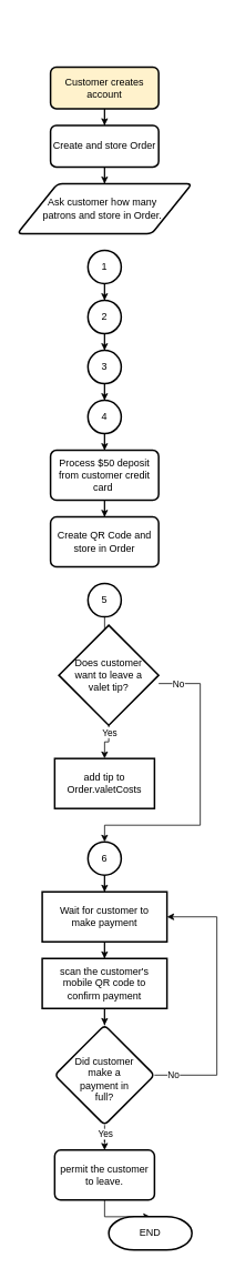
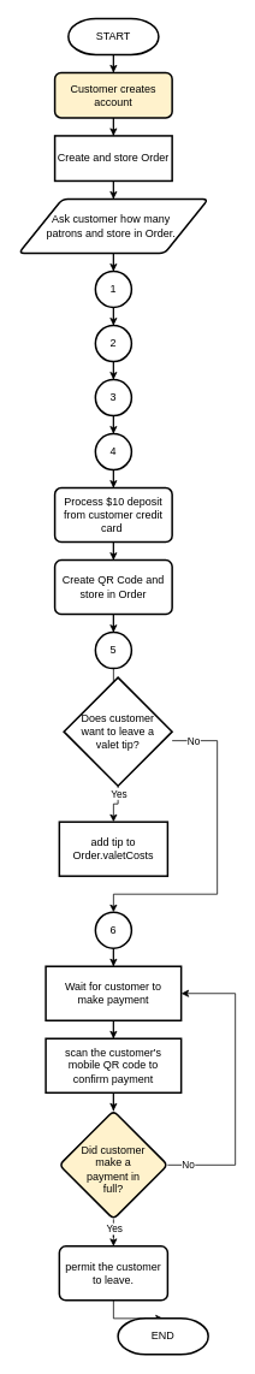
+ <mxCell id="43" value="START" style="strokeWidth=2;html=1;shape=mxgraph.flowchart.terminator;whiteSpace=wrap;" parent="1" vertex="1"><mxGeometry x="75" y="20" width="100" height="40" as="geometry" /></mxCell>
+ <mxCell id="42" value="" style="edgeStyle=orthogonalEdgeStyle;rounded=0;orthogonalLoop=1;jettySize=auto;html=1;entryX=0.5;entryY=0;entryDx=0;entryDy=0;" edge="1" parent="1" source="43" target="3"><mxGeometry relative="1" as="geometry" /></mxCell>
- <mxCell id="5" value="Create and store Order" style="rounded=1;whiteSpace=wrap;html=1;absoluteArcSize=1;arcSize=14;strokeWidth=2;" parent="1" vertex="1"><mxGeometry x="60" y="150" width="130" height="50" as="geometry" /></mxCell>
+ <mxCell id="5" value="Create and store Order" style="whiteSpace=wrap;html=1;absoluteArcSize=1;arcSize=14;strokeWidth=2;rounded=0;" parent="1" vertex="1"><mxGeometry x="60" y="150" width="130" height="50" as="geometry" /></mxCell>
+ <mxCell id="6" value="" style="edgeStyle=orthogonalEdgeStyle;rounded=0;orthogonalLoop=1;jettySize=auto;html=1;" parent="1" source="7" target="9" edge="1"><mxGeometry relative="1" as="geometry" /></mxCell>
- <mxCell id="17" value="Process $50 deposit from customer credit card&amp;nbsp;" style="whiteSpace=wrap;html=1;strokeWidth=2;rounded=1;arcSize=12;spacingLeft=0;spacingRight=0;" parent="1" vertex="1"><mxGeometry x="60" y="540" width="130" height="60" as="geometry" /></mxCell>
+ <mxCell id="17" value="Process $10 deposit from customer credit card&amp;nbsp;" style="whiteSpace=wrap;html=1;strokeWidth=2;rounded=1;arcSize=12;spacingLeft=0;spacingRight=0;" parent="1" vertex="1"><mxGeometry x="60" y="540" width="130" height="60" as="geometry" /></mxCell>
+ <mxCell id="18" value="" style="edgeStyle=orthogonalEdgeStyle;rounded=0;orthogonalLoop=1;jettySize=auto;html=1;" parent="1" source="19" target="21" edge="1"><mxGeometry relative="1" as="geometry" /></mxCell>
- <mxCell id="34" value="Did customer make a payment in full?" style="rhombus;whiteSpace=wrap;html=1;strokeWidth=2;rounded=1;arcSize=12;spacingLeft=20;spacingRight=20;spacingTop=9;" parent="1" vertex="1"><mxGeometry x="65" y="1230" width="120" height="120" as="geometry" /></mxCell>
+ <mxCell id="34" value="Did customer make a payment in full?" style="rhombus;whiteSpace=wrap;html=1;strokeWidth=2;rounded=1;arcSize=12;spacingLeft=20;spacingRight=20;spacingTop=9;fillColor=#fff2cc;" parent="1" vertex="1"><mxGeometry x="65" y="1230" width="120" height="120" as="geometry" /></mxCell>
